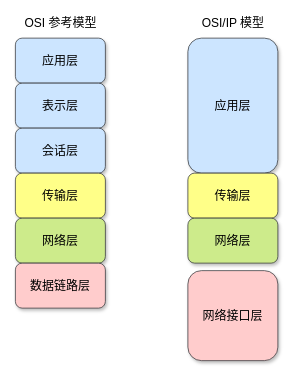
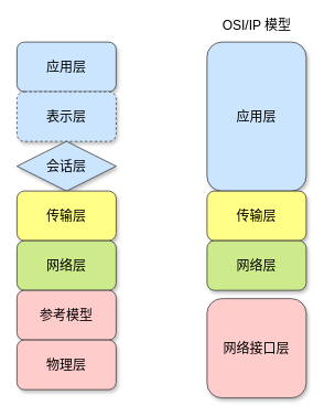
- <mxCell id="9" value="OSI 参考模型" style="text;html=1;align=center;verticalAlign=middle;resizable=0;points=[];autosize=1;strokeColor=none;fontSize=16;" vertex="1" parent="1"><mxGeometry x="25" y="20" width="110" height="20" as="geometry" /></mxCell>
- <mxCell id="3" value="表示层" style="rounded=1;whiteSpace=wrap;html=1;shadow=1;glass=0;comic=0;sketch=0;fontSize=16;fillColor=#cce5ff;strokeColor=#36393d;" vertex="1" parent="1"><mxGeometry x="20" y="110" width="120" height="60" as="geometry" /></mxCell>
+ <mxCell id="3" value="表示层" style="rounded=1;whiteSpace=wrap;html=1;shadow=1;glass=0;comic=0;sketch=0;fontSize=16;fillColor=#cce5ff;strokeColor=#36393d;dashed=1;" vertex="1" parent="1"><mxGeometry x="20" y="110" width="120" height="60" as="geometry" /></mxCell>
- <mxCell id="4" value="会话层" style="rounded=1;whiteSpace=wrap;html=1;shadow=1;glass=0;comic=0;sketch=0;fontSize=16;fillColor=#cce5ff;strokeColor=#36393d;" vertex="1" parent="1"><mxGeometry x="20" y="170" width="120" height="60" as="geometry" /></mxCell>
+ <mxCell id="4" value="会话层" style="rhombus;whiteSpace=wrap;html=1;shadow=1;glass=0;comic=0;sketch=0;fontSize=16;fillColor=#cce5ff;strokeColor=#36393d;" vertex="1" parent="1"><mxGeometry x="20" y="170" width="120" height="60" as="geometry" /></mxCell>
- <mxCell id="7" value="数据链路层" style="rounded=1;whiteSpace=wrap;html=1;shadow=1;glass=0;comic=0;sketch=0;fontSize=16;fillColor=#ffcccc;strokeColor=#36393d;" vertex="1" parent="1"><mxGeometry x="20" y="350" width="120" height="60" as="geometry" /></mxCell>
+ <mxCell id="7" value="参考模型" style="rounded=1;whiteSpace=wrap;html=1;shadow=1;glass=0;comic=0;sketch=0;fontSize=16;fillColor=#ffcccc;strokeColor=#36393d;" vertex="1" parent="1"><mxGeometry x="20" y="350" width="120" height="60" as="geometry" /></mxCell>
+ <mxCell id="8" value="物理层" style="rounded=1;whiteSpace=wrap;html=1;shadow=1;glass=0;comic=0;sketch=0;fontSize=16;fillColor=#ffcccc;strokeColor=#36393d;" vertex="1" parent="1"><mxGeometry x="20" y="410" width="120" height="60" as="geometry" /></mxCell>
